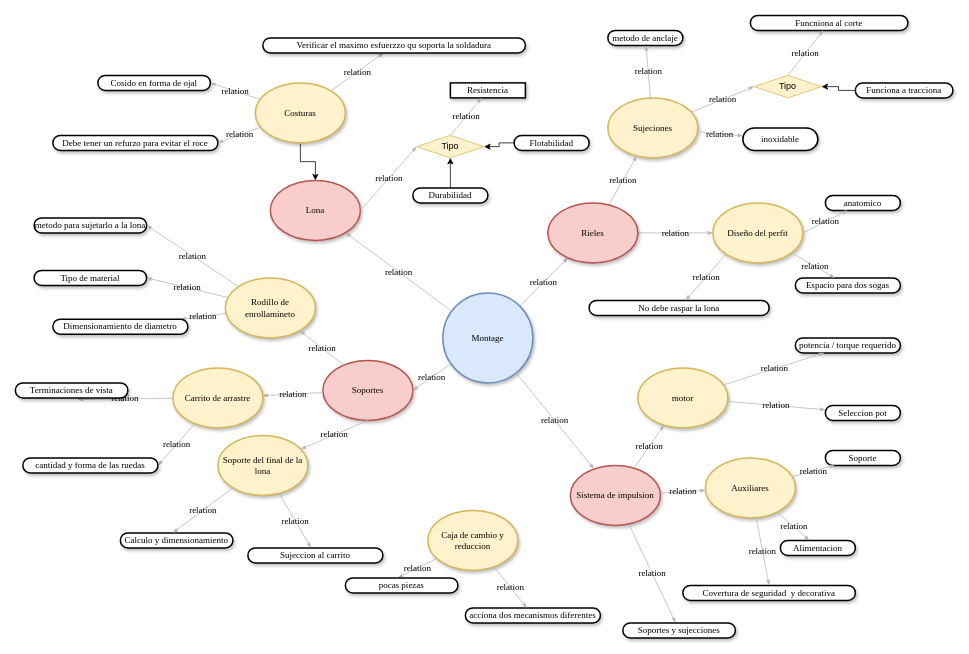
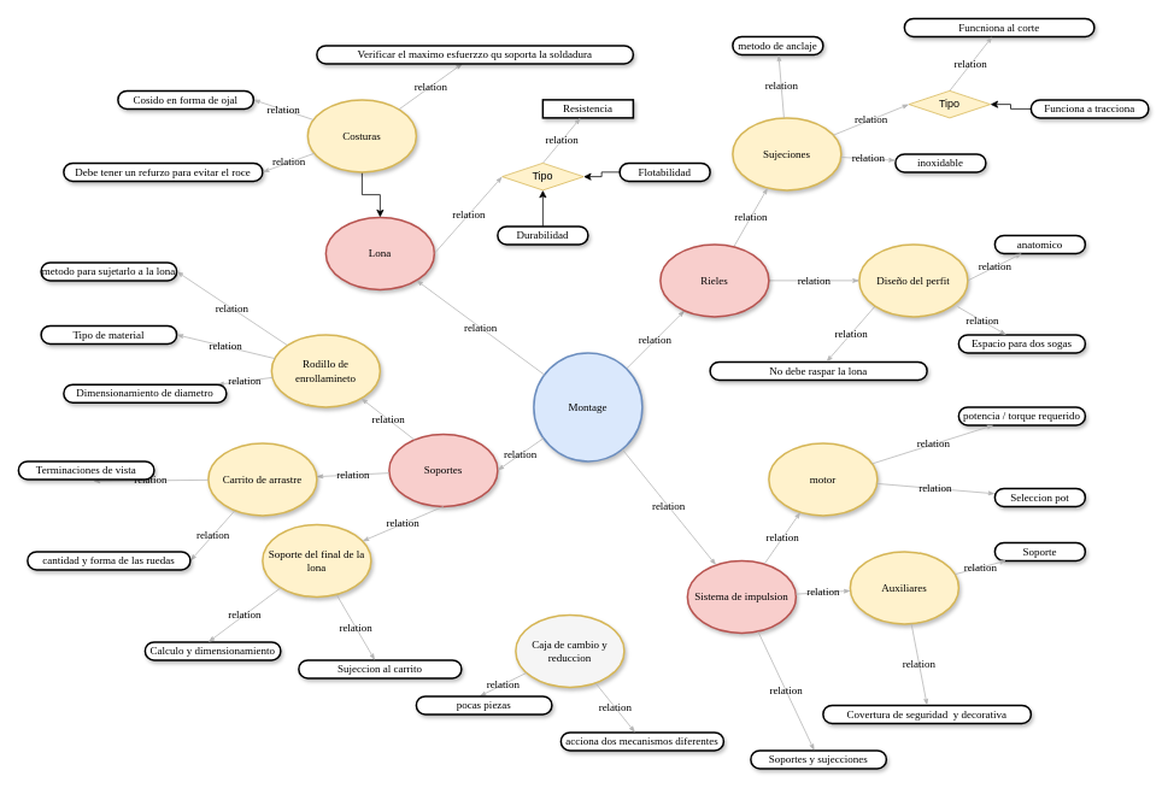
- <mxCell id="11" value="inoxidable" style="whiteSpace=wrap;html=1;rounded=1;shadow=1;comic=0;labelBackgroundColor=none;strokeWidth=2;fontFamily=Verdana;fontSize=12;align=center;arcSize=50;" vertex="1" parent="1"><mxGeometry x="990" y="170" width="100" height="30" as="geometry" /></mxCell>
+ <mxCell id="11" value="inoxidable" style="whiteSpace=wrap;html=1;rounded=1;shadow=1;comic=0;labelBackgroundColor=none;strokeWidth=2;fontFamily=Verdana;fontSize=12;align=center;arcSize=50;" vertex="1" parent="1"><mxGeometry x="990" y="170" width="100" height="20" as="geometry" /></mxCell>
- <mxCell id="20" value="relation" style="edgeStyle=none;rounded=1;html=1;labelBackgroundColor=none;startArrow=none;startFill=0;startSize=5;endArrow=classicThin;endFill=1;endSize=5;jettySize=auto;orthogonalLoop=1;strokeColor=#B3B3B3;strokeWidth=1;fontFamily=Verdana;fontSize=12" edge="1" parent="1" source="6" target="8"><mxGeometry relative="1" as="geometry" /></mxCell>
- <mxCell id="7" value="Caja de cambio y reduccion" style="ellipse;whiteSpace=wrap;html=1;rounded=1;shadow=1;comic=0;labelBackgroundColor=none;strokeWidth=2;fontFamily=Verdana;fontSize=12;align=center;fillColor=#fff2cc;strokeColor=#d6b656;" vertex="1" parent="1"><mxGeometry x="570" y="680" width="120" height="80" as="geometry" /></mxCell>
+ <mxCell id="7" value="Caja de cambio y reduccion" style="ellipse;whiteSpace=wrap;html=1;rounded=1;shadow=1;comic=0;labelBackgroundColor=none;strokeWidth=2;fontFamily=Verdana;fontSize=12;align=center;fillColor=#f5f5f5;strokeColor=#d6b656;" vertex="1" parent="1"><mxGeometry x="570" y="680" width="120" height="80" as="geometry" /></mxCell>
- <mxCell id="8" value="&lt;span&gt;Alimentacion&lt;/span&gt;" style="whiteSpace=wrap;html=1;rounded=1;shadow=1;comic=0;labelBackgroundColor=none;strokeWidth=2;fontFamily=Verdana;fontSize=12;align=center;arcSize=50;" vertex="1" parent="1"><mxGeometry x="1040" y="720" width="100" height="20" as="geometry" /></mxCell>
